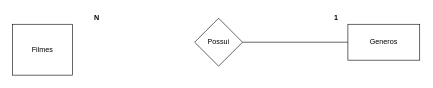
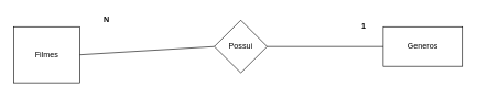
- <mxCell id="8" value="&lt;b&gt;1&lt;/b&gt;" style="text;html=1;align=center;verticalAlign=middle;resizable=0;points=[];autosize=1;" vertex="1" parent="1"><mxGeometry x="550" y="20" width="20" height="20" as="geometry" /></mxCell>
+ <mxCell id="8" value="&lt;b&gt;1&lt;/b&gt;" style="text;html=1;align=center;verticalAlign=middle;resizable=0;points=[];autosize=1;" vertex="1" parent="1"><mxGeometry x="540" y="30" width="20" height="20" as="geometry" /></mxCell>
+ <mxCell id="6" value="" style="endArrow=none;html=1;exitX=1;exitY=0.5;exitDx=0;exitDy=0;entryX=0;entryY=0.5;entryDx=0;entryDy=0;" edge="1" parent="1" source="2" target="4"><mxGeometry width="50" height="50" relative="1" as="geometry"><mxPoint x="190" y="70" as="sourcePoint" /><mxPoint x="310" y="70" as="targetPoint" /><Array as="points" /></mxGeometry></mxCell>
